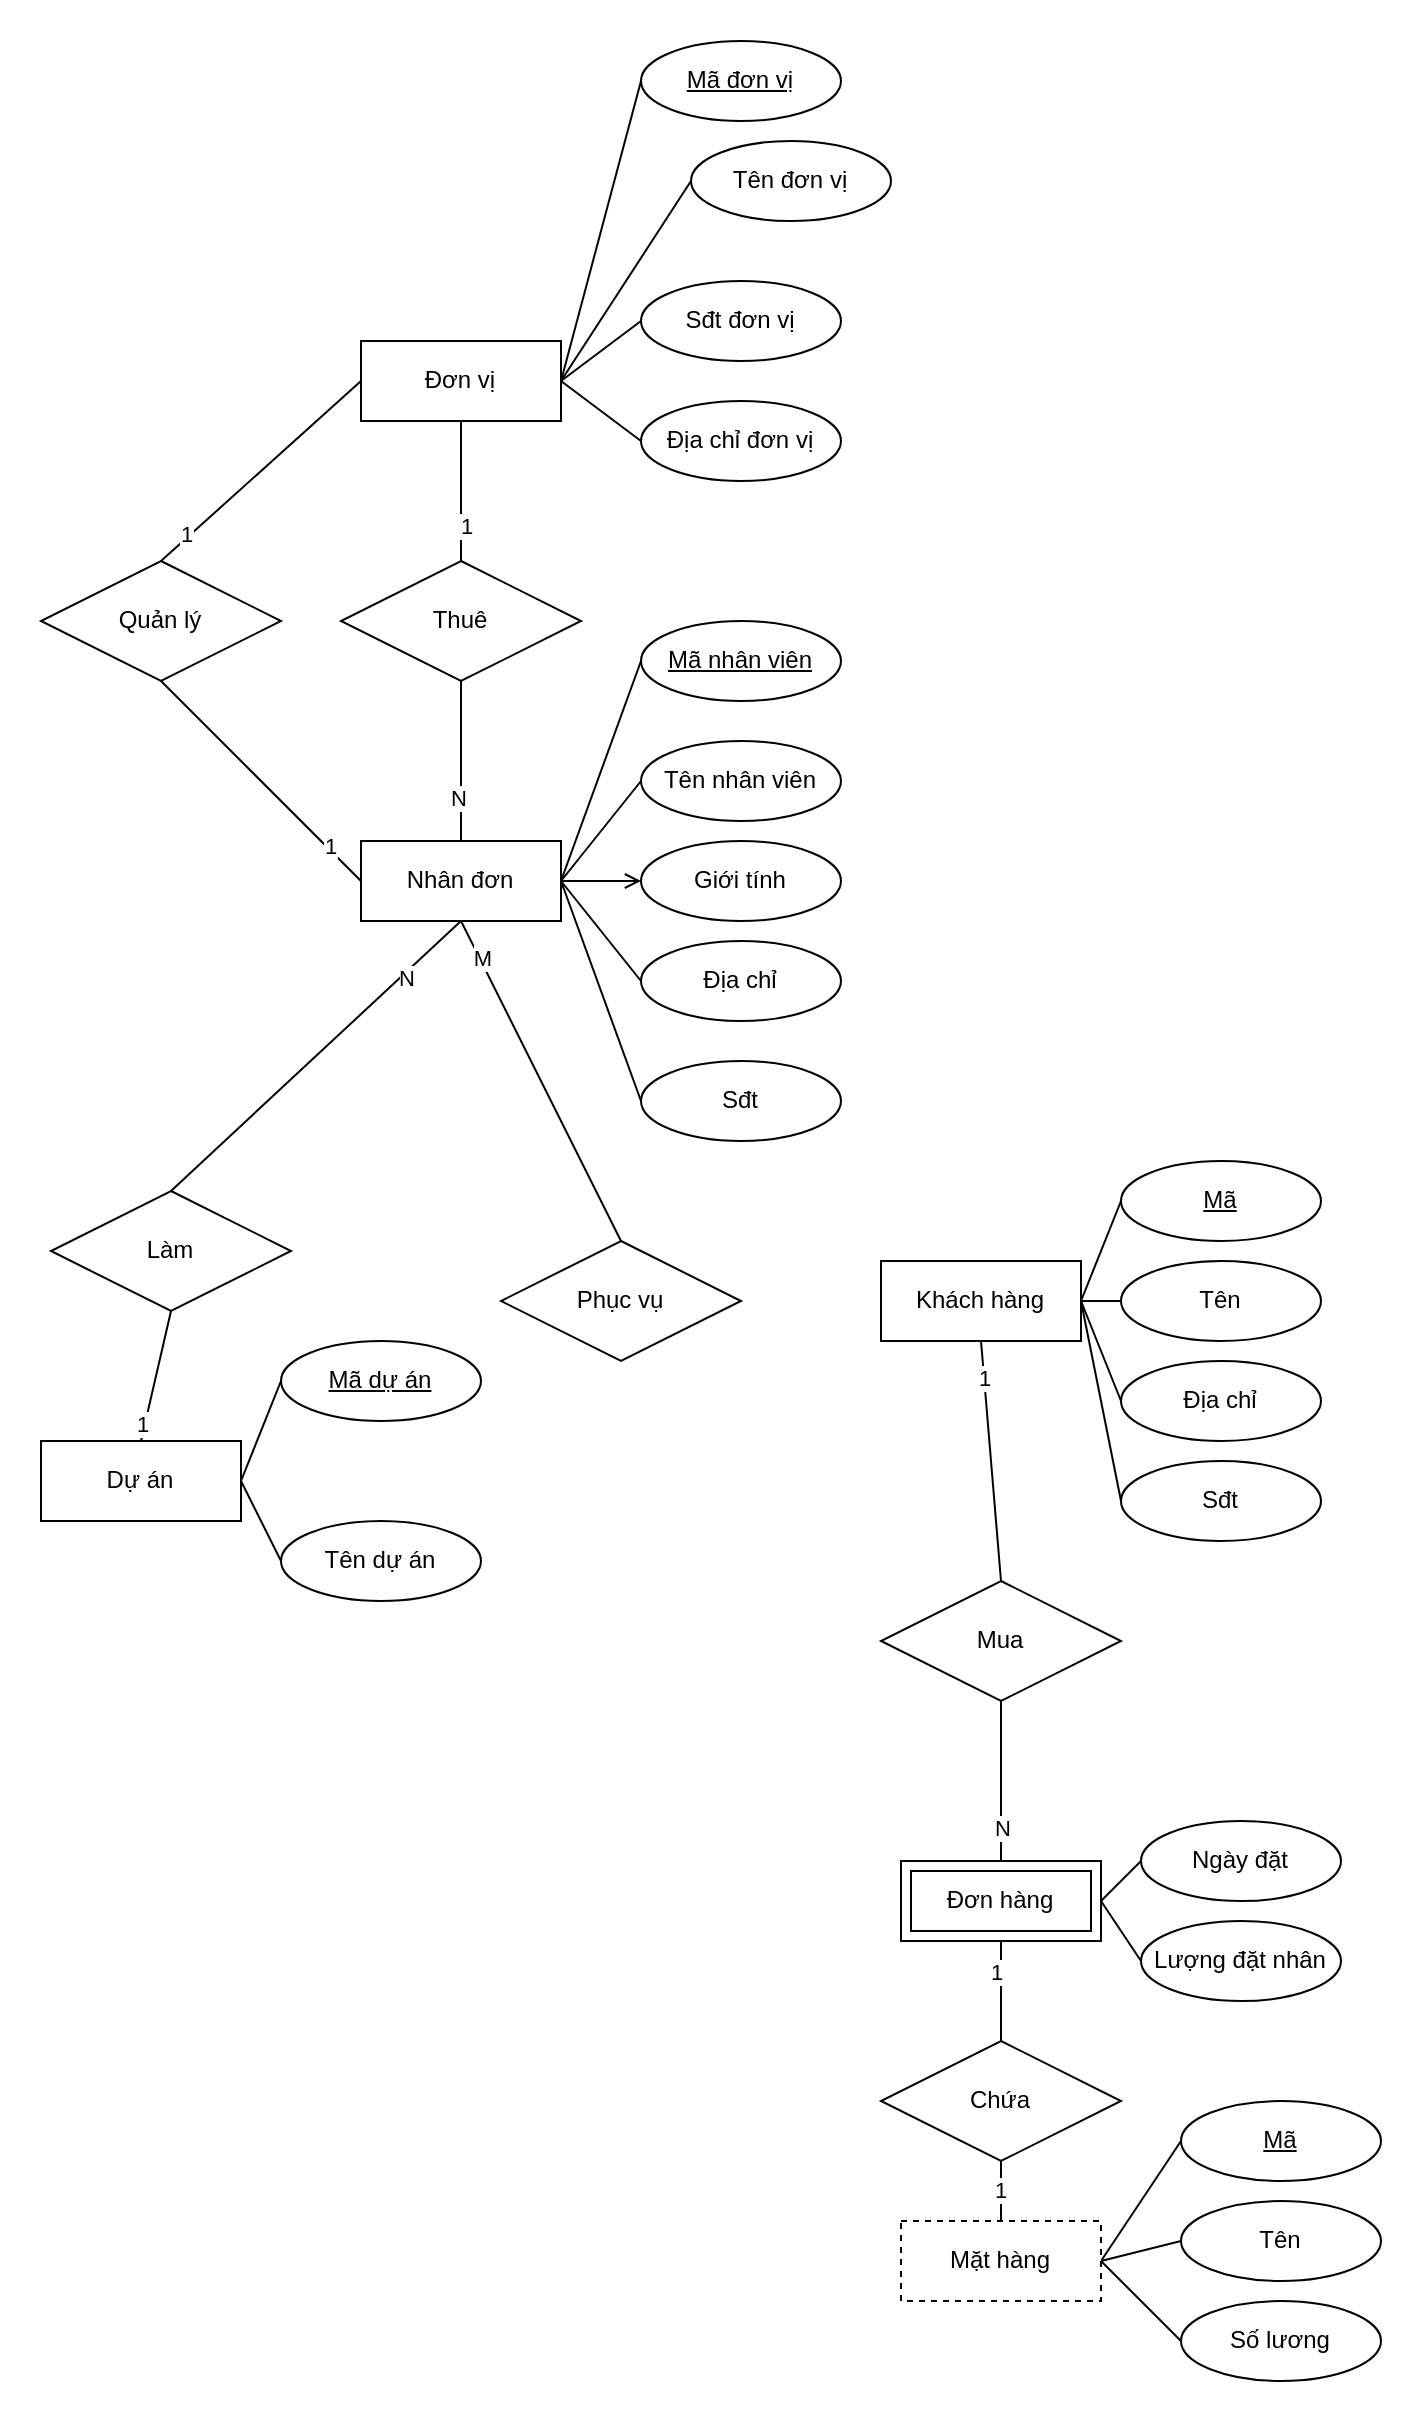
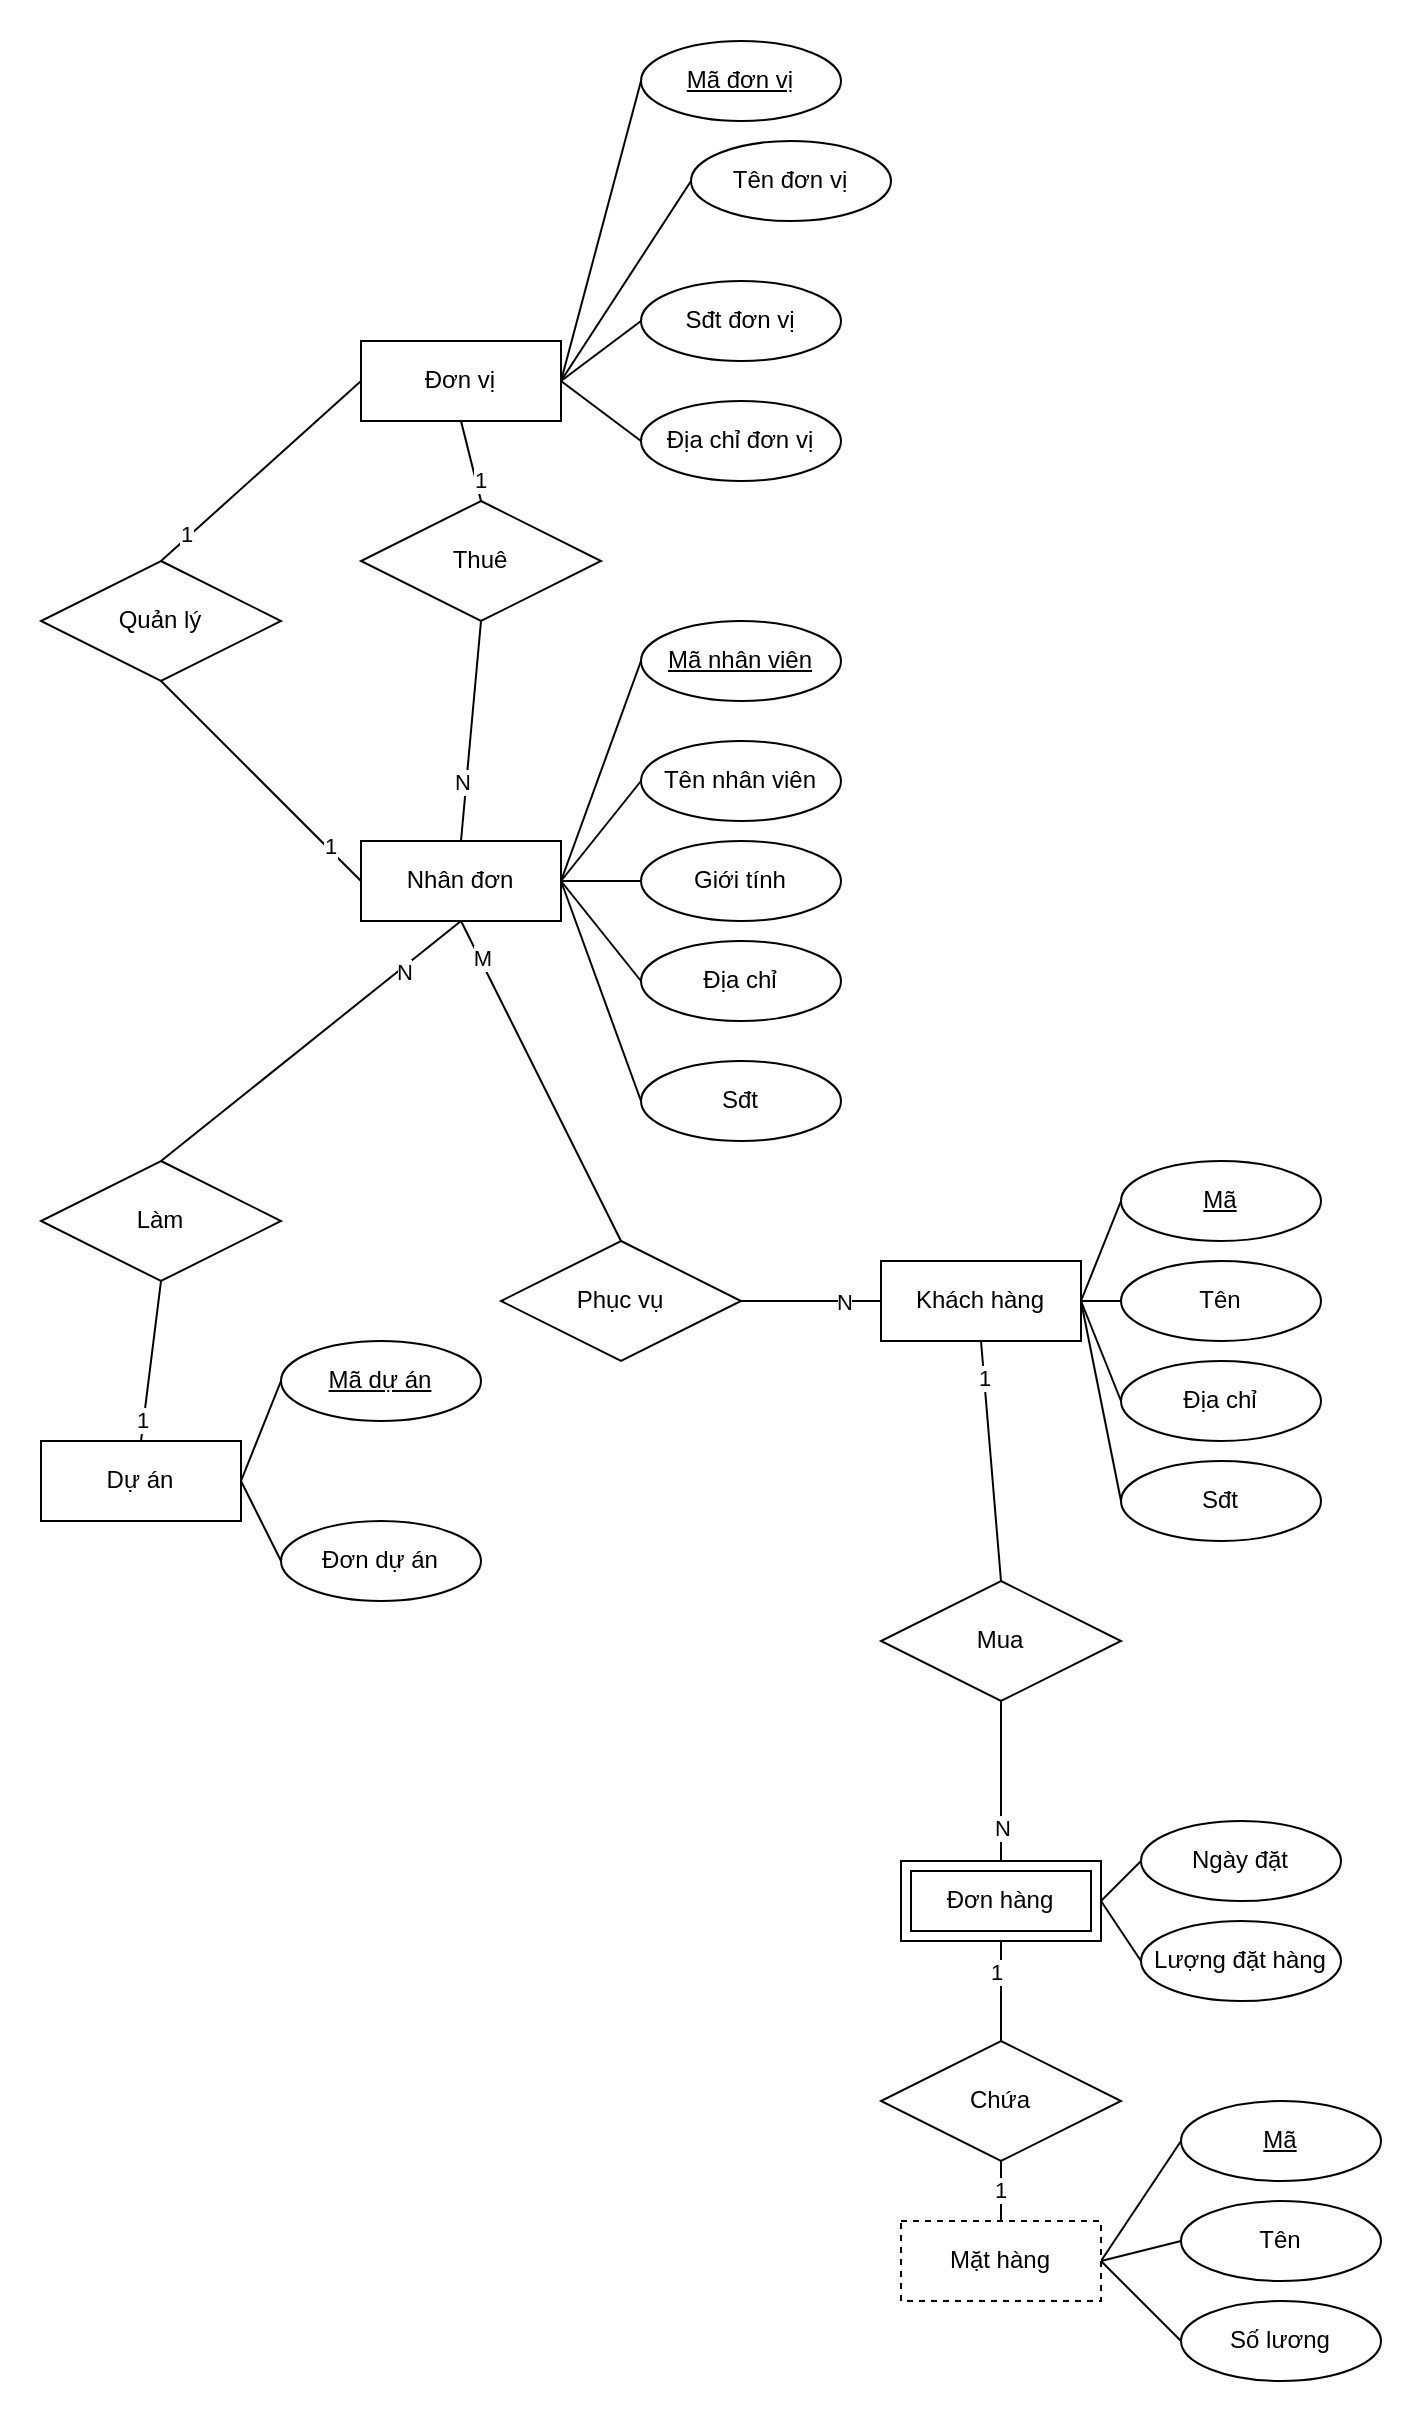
- <mxCell id="7" value="Thuê" style="shape=rhombus;perimeter=rhombusPerimeter;whiteSpace=wrap;html=1;align=center;" vertex="1" parent="1"><mxGeometry x="170" y="280" width="120" height="60" as="geometry" /></mxCell>
+ <mxCell id="7" value="Thuê" style="shape=rhombus;perimeter=rhombusPerimeter;whiteSpace=wrap;html=1;align=center;" vertex="1" parent="1"><mxGeometry x="180" y="250" width="120" height="60" as="geometry" /></mxCell>
- <mxCell id="33" value="" style="endArrow=open;html=1;rounded=0;entryX=0;entryY=0.5;entryDx=0;entryDy=0;exitX=1;exitY=0.5;exitDx=0;exitDy=0;" edge="1" parent="1" source="3" target="28"><mxGeometry relative="1" as="geometry"><mxPoint x="280" y="500" as="sourcePoint" /><mxPoint x="510" y="630" as="targetPoint" /></mxGeometry></mxCell>
+ <mxCell id="33" value="" style="endArrow=none;html=1;rounded=0;entryX=0;entryY=0.5;entryDx=0;entryDy=0;exitX=1;exitY=0.5;exitDx=0;exitDy=0;" edge="1" parent="1" source="3" target="28"><mxGeometry relative="1" as="geometry"><mxPoint x="280" y="500" as="sourcePoint" /><mxPoint x="510" y="630" as="targetPoint" /></mxGeometry></mxCell>
- <mxCell id="9" value="Làm" style="shape=rhombus;perimeter=rhombusPerimeter;whiteSpace=wrap;html=1;align=center;" vertex="1" parent="1"><mxGeometry x="25" y="595" width="120" height="60" as="geometry" /></mxCell>
+ <mxCell id="9" value="Làm" style="shape=rhombus;perimeter=rhombusPerimeter;whiteSpace=wrap;html=1;align=center;" vertex="1" parent="1"><mxGeometry y="580" width="120" height="60" as="geometry" x="20" /></mxCell>
+ <mxCell id="43" value="" style="endArrow=none;html=1;rounded=0;exitX=1;exitY=0.5;exitDx=0;exitDy=0;entryX=0;entryY=0.5;entryDx=0;entryDy=0;" edge="1" parent="1" source="36" target="6"><mxGeometry relative="1" as="geometry"><mxPoint x="370" y="830" as="sourcePoint" /><mxPoint x="520" y="710" as="targetPoint" /></mxGeometry></mxCell>
+ <mxCell id="44" value="N" style="edgeLabel;html=1;align=center;verticalAlign=middle;resizable=0;points=[];" vertex="1" connectable="0" parent="43"><mxGeometry x="0.462" relative="1" as="geometry"><mxPoint as="offset" /></mxGeometry></mxCell>
- <mxCell id="46" value="Tên dự án" style="ellipse;whiteSpace=wrap;html=1;align=center;" vertex="1" parent="1"><mxGeometry x="140" y="760" width="100" height="40" as="geometry" /></mxCell>
+ <mxCell id="46" value="Đơn dự án" style="ellipse;whiteSpace=wrap;html=1;align=center;" vertex="1" parent="1"><mxGeometry x="140" y="760" width="100" height="40" as="geometry" /></mxCell>
- <mxCell id="68" value="Lượng đặt nhân" style="ellipse;whiteSpace=wrap;html=1;align=center;" vertex="1" parent="1"><mxGeometry x="570" y="960" width="100" height="40" as="geometry" /></mxCell>
+ <mxCell id="68" value="Lượng đặt hàng" style="ellipse;whiteSpace=wrap;html=1;align=center;" vertex="1" parent="1"><mxGeometry x="570" y="960" width="100" height="40" as="geometry" /></mxCell>
